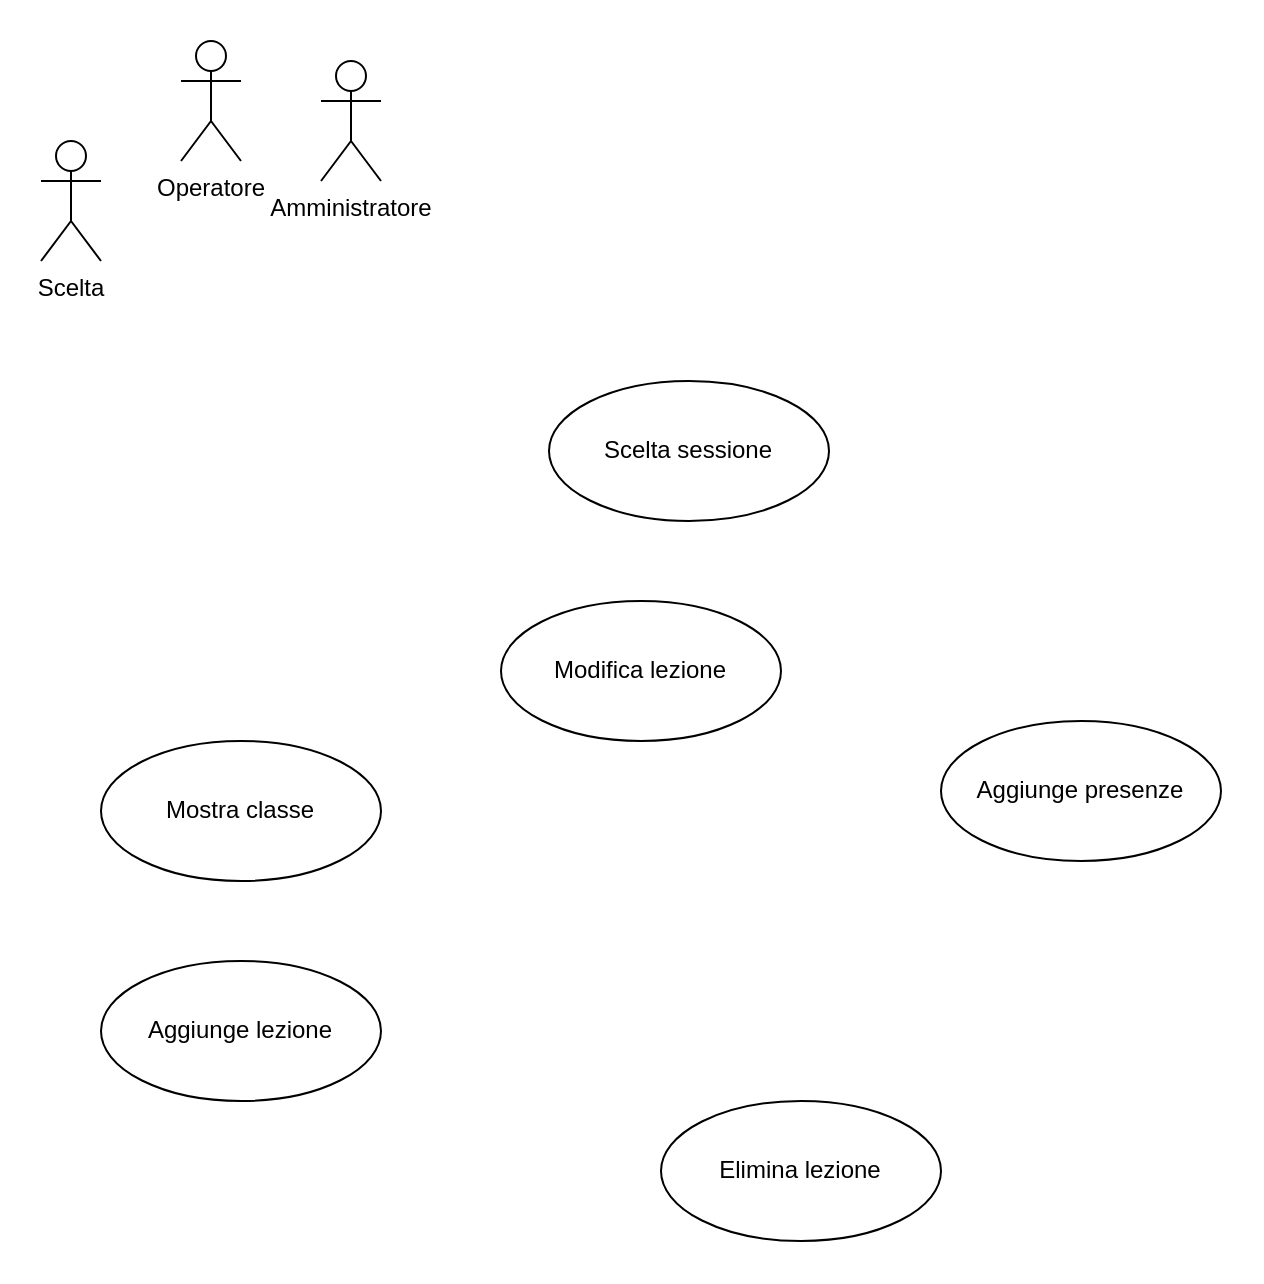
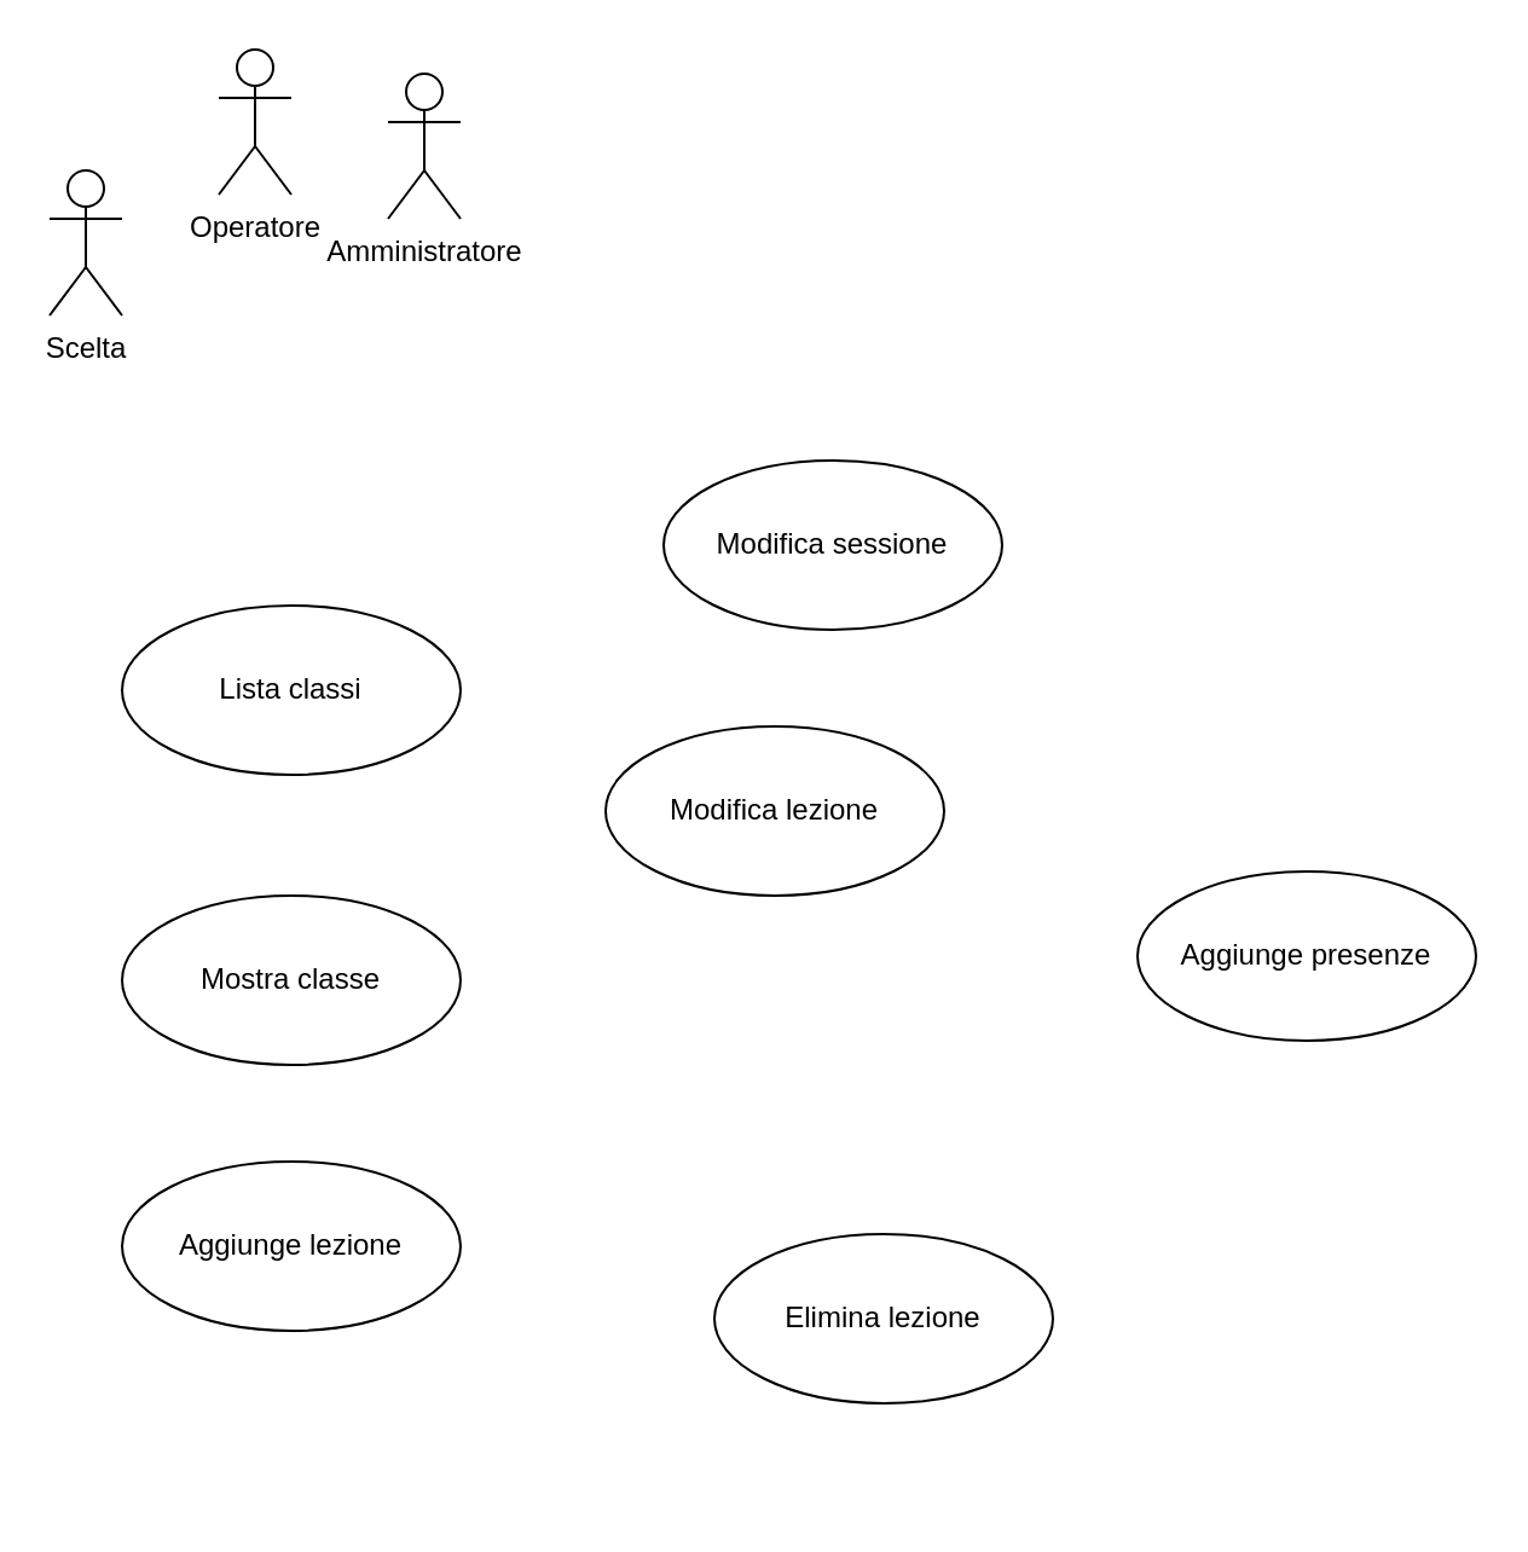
- <mxCell id="6" value="Scelta sessione" style="ellipse;whiteSpace=wrap;html=1;" vertex="1" parent="1"><mxGeometry x="274" y="190" width="140" height="70" as="geometry" /></mxCell>
+ <mxCell id="6" value="Modifica sessione" style="ellipse;whiteSpace=wrap;html=1;" vertex="1" parent="1"><mxGeometry x="274" y="190" width="140" height="70" as="geometry" /></mxCell>
+ <mxCell id="5" value="Lista classi&lt;br&gt;" style="ellipse;whiteSpace=wrap;html=1;" vertex="1" parent="1"><mxGeometry x="50" y="250" width="140" height="70" as="geometry" /></mxCell>
- <mxCell id="11" value="Elimina lezione" style="ellipse;whiteSpace=wrap;html=1;" vertex="1" parent="1"><mxGeometry x="330" y="550" width="140" height="70" as="geometry" /></mxCell>
+ <mxCell id="11" value="Elimina lezione" style="ellipse;whiteSpace=wrap;html=1;" vertex="1" parent="1"><mxGeometry x="295" y="510" width="140" height="70" as="geometry" /></mxCell>
